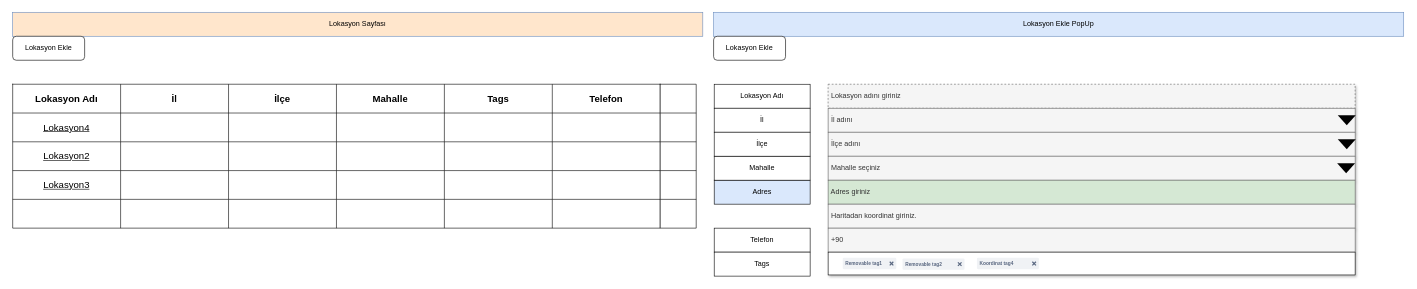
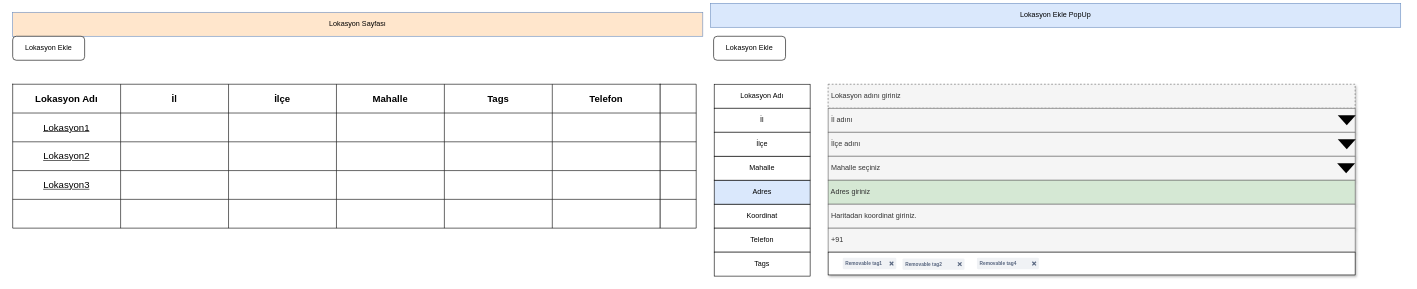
- <mxCell id="70" value="Lokasyon Ekle PopUp" style="rounded=0;whiteSpace=wrap;html=1;fillColor=#dae8fc;strokeColor=#6c8ebf;movable=1;resizable=1;rotatable=1;deletable=1;editable=1;locked=0;connectable=1;" vertex="1" parent="1"><mxGeometry x="1189" width="1151" height="40" as="geometry" y="20" /></mxCell>
+ <mxCell id="70" value="Lokasyon Ekle PopUp" style="rounded=0;whiteSpace=wrap;html=1;fillColor=#dae8fc;strokeColor=#6c8ebf;movable=1;resizable=1;rotatable=1;deletable=1;editable=1;locked=0;connectable=1;" vertex="1" parent="1"><mxGeometry x="1184" y="5" width="1151" height="40" as="geometry" /></mxCell>
- <mxCell id="12" value="Lokasyon4" style="shape=partialRectangle;html=1;whiteSpace=wrap;connectable=0;strokeColor=inherit;overflow=hidden;fillColor=none;top=0;left=0;bottom=0;right=0;pointerEvents=1;fontSize=16;fontStyle=4" vertex="1" parent="11"><mxGeometry width="180" height="48" as="geometry"><mxRectangle width="180" height="48" as="alternateBounds" /></mxGeometry></mxCell>
+ <mxCell id="12" value="Lokasyon1" style="shape=partialRectangle;html=1;whiteSpace=wrap;connectable=0;strokeColor=inherit;overflow=hidden;fillColor=none;top=0;left=0;bottom=0;right=0;pointerEvents=1;fontSize=16;fontStyle=4" vertex="1" parent="11"><mxGeometry width="180" height="48" as="geometry"><mxRectangle width="180" height="48" as="alternateBounds" /></mxGeometry></mxCell>
+ <mxCell id="41" value="Koordinat" style="rounded=0;whiteSpace=wrap;html=1;" vertex="1" parent="39"><mxGeometry y="200" width="160" height="40" as="geometry" /></mxCell>
- <mxCell id="55" value="&lt;span style=&quot;white-space: pre;&quot;&gt; &lt;/span&gt;+90&amp;nbsp;" style="rounded=0;whiteSpace=wrap;html=1;shadow=1;fillColor=#f5f5f5;fontColor=#333333;strokeColor=#666666;align=left;" vertex="1" parent="48"><mxGeometry y="240" width="878.966" height="40" as="geometry" /></mxCell>
+ <mxCell id="55" value="&lt;span style=&quot;white-space: pre;&quot;&gt; &lt;/span&gt;+91&amp;nbsp;" style="rounded=0;whiteSpace=wrap;html=1;shadow=1;fillColor=#f5f5f5;fontColor=#333333;strokeColor=#666666;align=left;" vertex="1" parent="48"><mxGeometry y="240" width="878.966" height="40" as="geometry" /></mxCell>
- <mxCell id="62" value="Koordinat tag4" style="dashed=0;html=1;fillColor=#F0F2F5;strokeColor=none;align=left;rounded=1;arcSize=10;fontColor=#596780;fontStyle=1;fontSize=8;shadow=0;spacingLeft=3" vertex="1" parent="57"><mxGeometry x="248.179" y="9.52" width="103.408" height="19.05" as="geometry" /></mxCell>
+ <mxCell id="62" value="Removable tag4" style="dashed=0;html=1;fillColor=#F0F2F5;strokeColor=none;align=left;rounded=1;arcSize=10;fontColor=#596780;fontStyle=1;fontSize=8;shadow=0;spacingLeft=3" vertex="1" parent="57"><mxGeometry x="248.179" y="9.52" width="103.408" height="19.05" as="geometry" /></mxCell>
